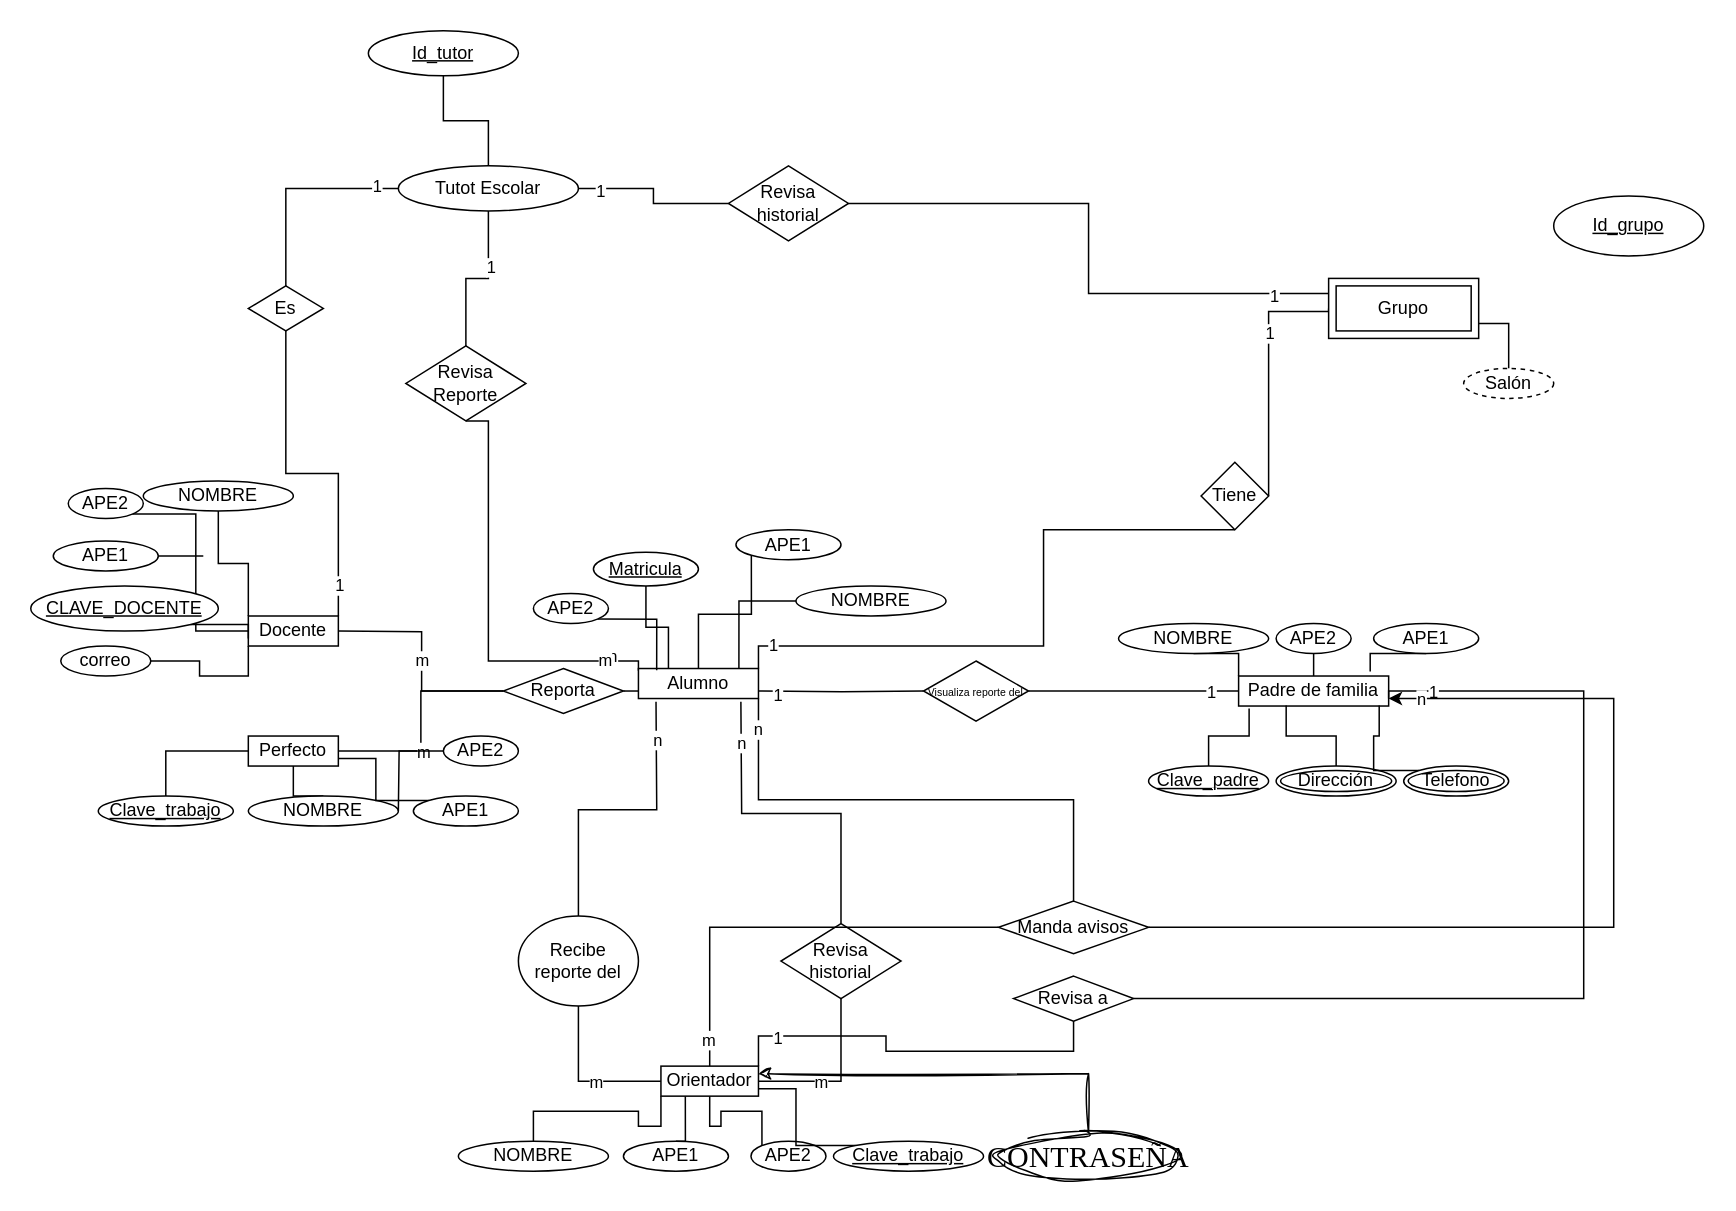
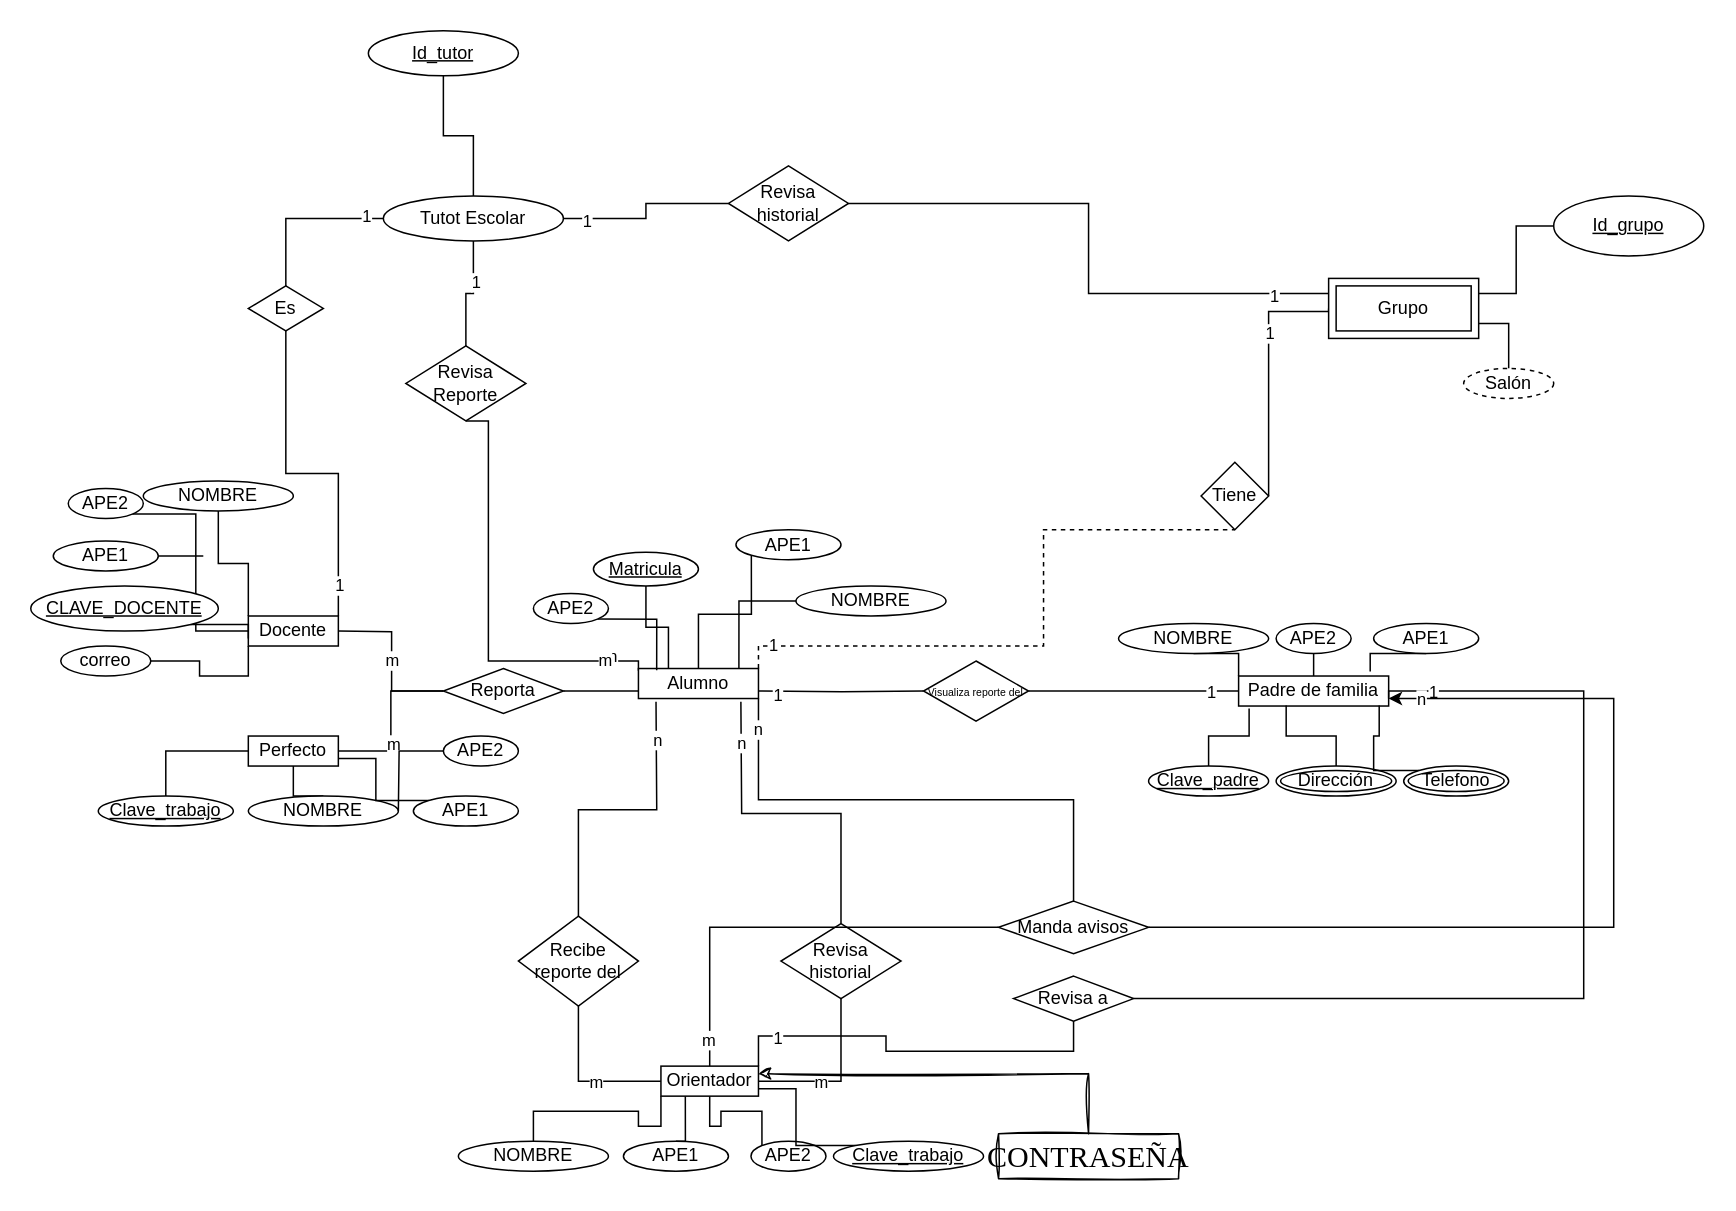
- <mxCell id="24" value="Tutot Escolar" style="ellipse;whiteSpace=wrap;html=1;" parent="1" vertex="1"><mxGeometry x="265" y="110" width="120" height="30" as="geometry" /></mxCell>
+ <mxCell id="24" value="Tutot Escolar" style="ellipse;whiteSpace=wrap;html=1;" parent="1" vertex="1"><mxGeometry x="255" y="130" width="120" height="30" as="geometry" /></mxCell>
+ <mxCell id="112" style="edgeStyle=orthogonalEdgeStyle;rounded=0;orthogonalLoop=1;jettySize=auto;html=1;entryX=1;entryY=0.25;entryDx=0;entryDy=0;endArrow=none;endFill=0;" parent="1" source="113" target="111" edge="1"><mxGeometry relative="1" as="geometry" /></mxCell>
- <mxCell id="45" style="edgeStyle=orthogonalEdgeStyle;rounded=0;orthogonalLoop=1;jettySize=auto;html=1;exitX=1;exitY=0;exitDx=0;exitDy=0;entryX=0.5;entryY=1;entryDx=0;entryDy=0;endArrow=none;endFill=0;" parent="1" source="47" target="37" edge="1"><mxGeometry relative="1" as="geometry"><mxPoint x="605" y="260" as="targetPoint" /><Array as="points"><mxPoint x="505" y="430" /><mxPoint x="695" y="430" /><mxPoint x="695" y="353" /></Array></mxGeometry></mxCell>
+ <mxCell id="45" style="edgeStyle=orthogonalEdgeStyle;rounded=0;orthogonalLoop=1;jettySize=auto;html=1;exitX=1;exitY=0;exitDx=0;exitDy=0;entryX=0.5;entryY=1;entryDx=0;entryDy=0;endArrow=none;endFill=0;dashed=1;" parent="1" source="47" target="37" edge="1"><mxGeometry relative="1" as="geometry"><mxPoint x="605" y="260" as="targetPoint" /><Array as="points"><mxPoint x="505" y="430" /><mxPoint x="695" y="430" /><mxPoint x="695" y="353" /></Array></mxGeometry></mxCell>
- <mxCell id="4" value="Reporta" style="shape=rhombus;perimeter=rhombusPerimeter;whiteSpace=wrap;html=1;align=center;" parent="1" vertex="1"><mxGeometry x="335" y="445" width="80" height="30" as="geometry" /></mxCell>
+ <mxCell id="4" value="Reporta" style="shape=rhombus;perimeter=rhombusPerimeter;whiteSpace=wrap;html=1;align=center;" parent="1" vertex="1"><mxGeometry x="295" y="445" width="80" height="30" as="geometry" /></mxCell>
- <mxCell id="17" value="Recibe reporte del" style="ellipse;whiteSpace=wrap;html=1;" parent="1" vertex="1"><mxGeometry x="345" y="610" width="80" height="60" as="geometry" /></mxCell>
+ <mxCell id="17" value="Recibe reporte del" style="rhombus;whiteSpace=wrap;html=1;" parent="1" vertex="1"><mxGeometry x="345" y="610" width="80" height="60" as="geometry" /></mxCell>
- <mxCell id="117" value="CONTRASEÑA" style="ellipse;whiteSpace=wrap;html=1;sketch=1;hachureGap=4;jiggle=2;curveFitting=1;fontFamily=Architects Daughter;fontSource=https%3A%2F%2Ffonts.googleapis.com%2Fcss%3Ffamily%3DArchitects%2BDaughter;fontSize=20;" vertex="1" parent="1"><mxGeometry x="665" y="755" width="120" height="30" as="geometry" /></mxCell>
+ <mxCell id="117" value="CONTRASEÑA" style="whiteSpace=wrap;html=1;sketch=1;hachureGap=4;jiggle=2;curveFitting=1;fontFamily=Architects Daughter;fontSource=https%3A%2F%2Ffonts.googleapis.com%2Fcss%3Ffamily%3DArchitects%2BDaughter;fontSize=20;rounded=0;" vertex="1" parent="1"><mxGeometry x="665" y="755" width="120" height="30" as="geometry" /></mxCell>
